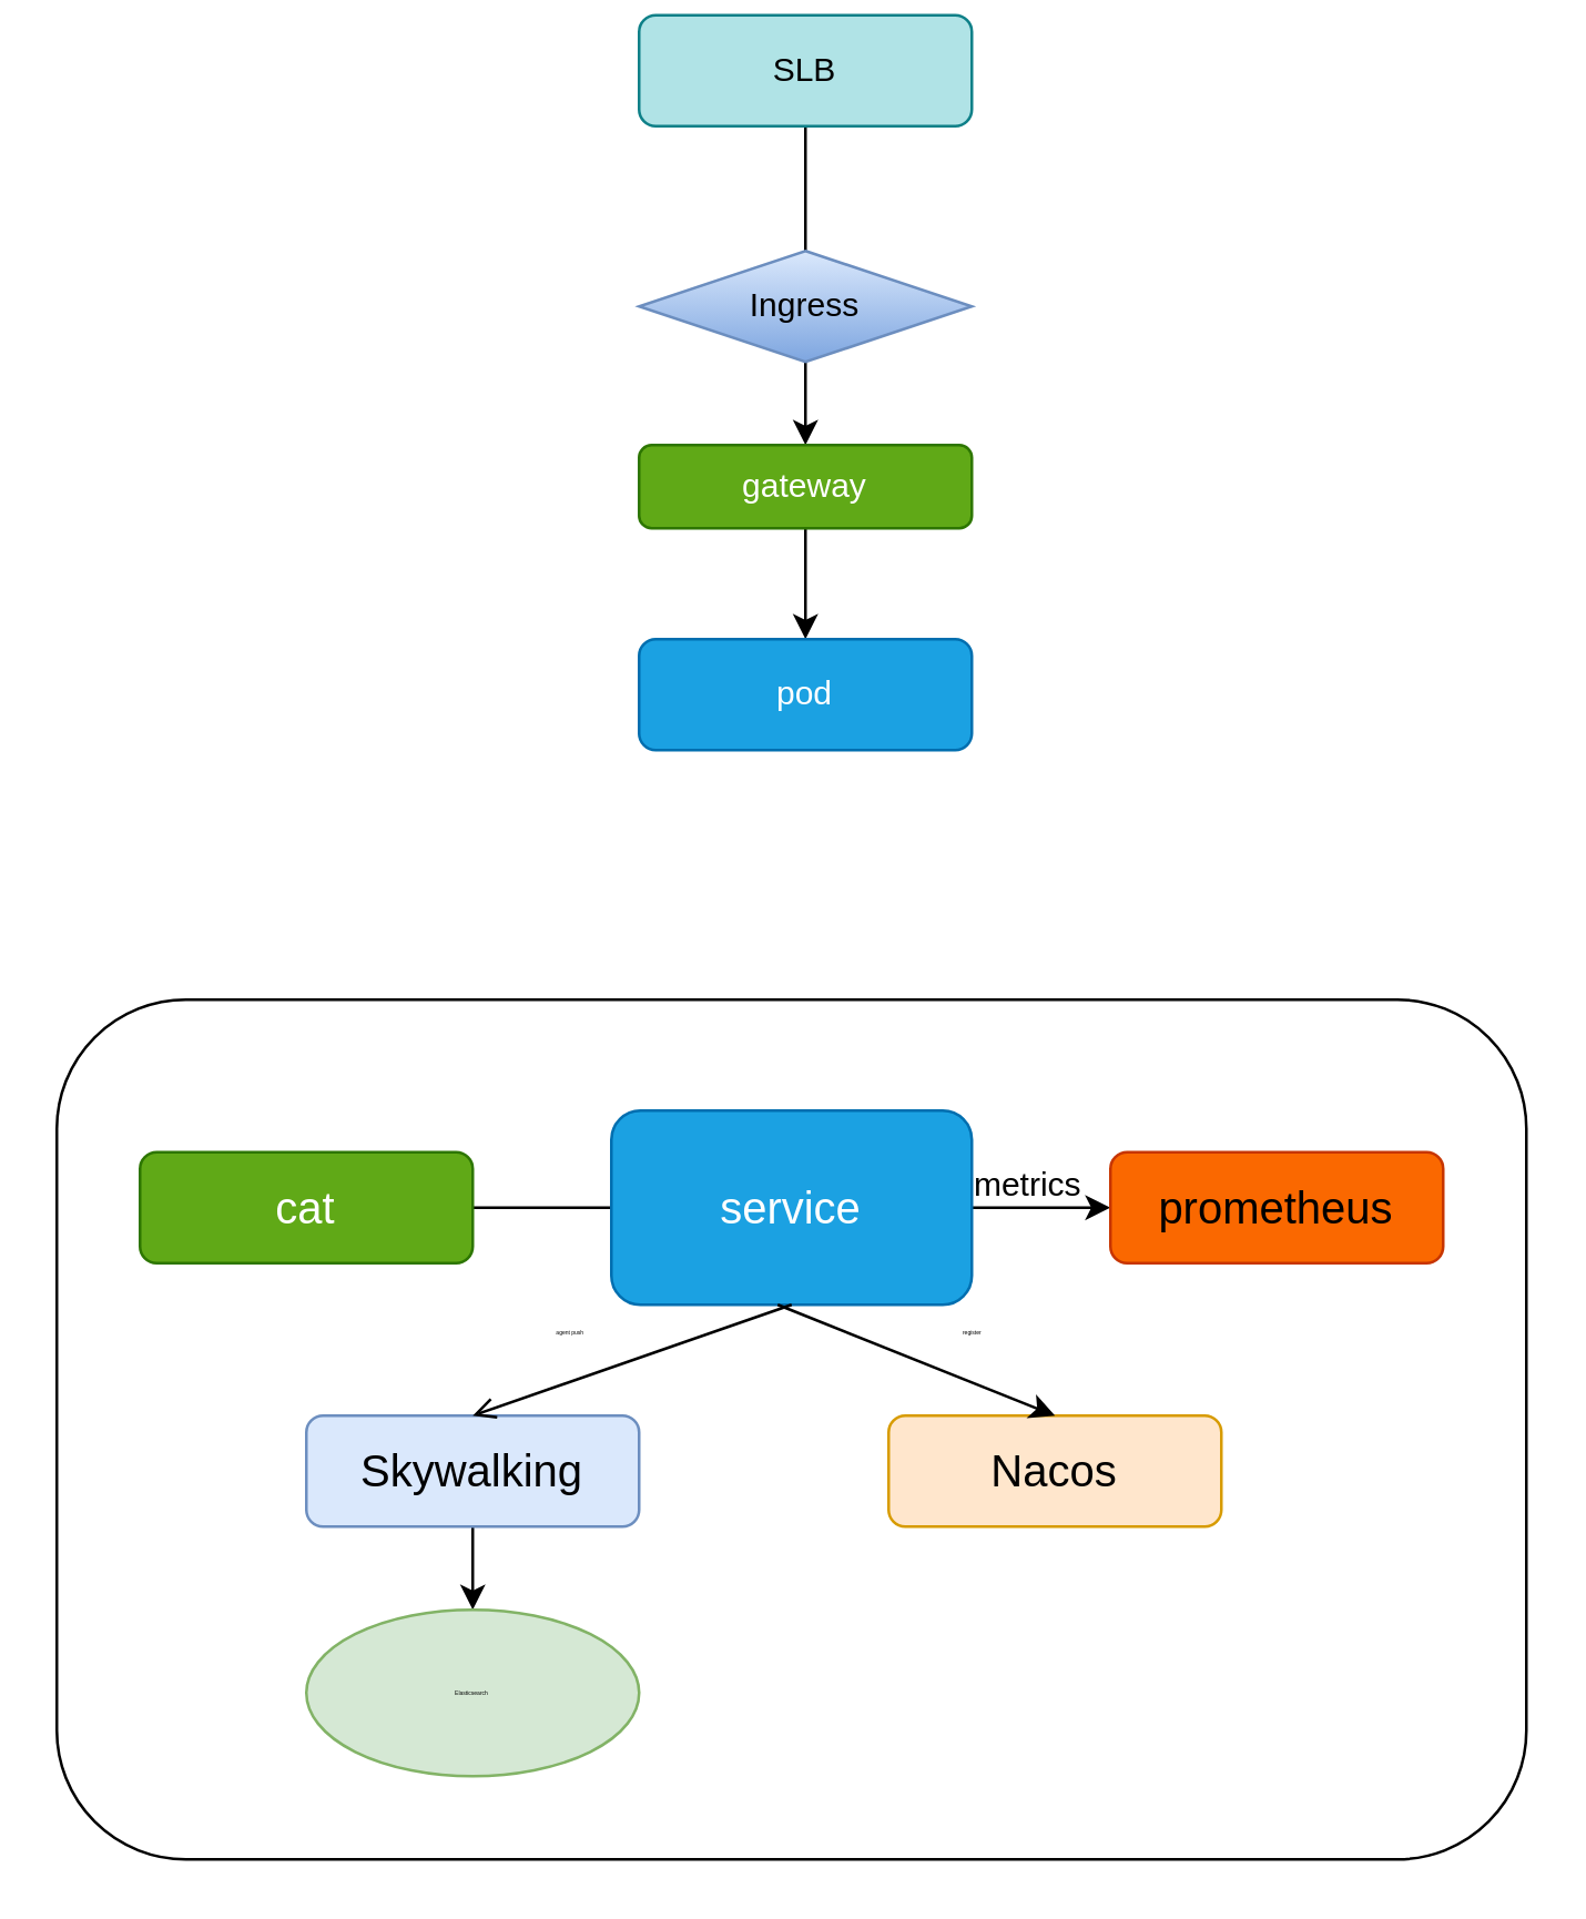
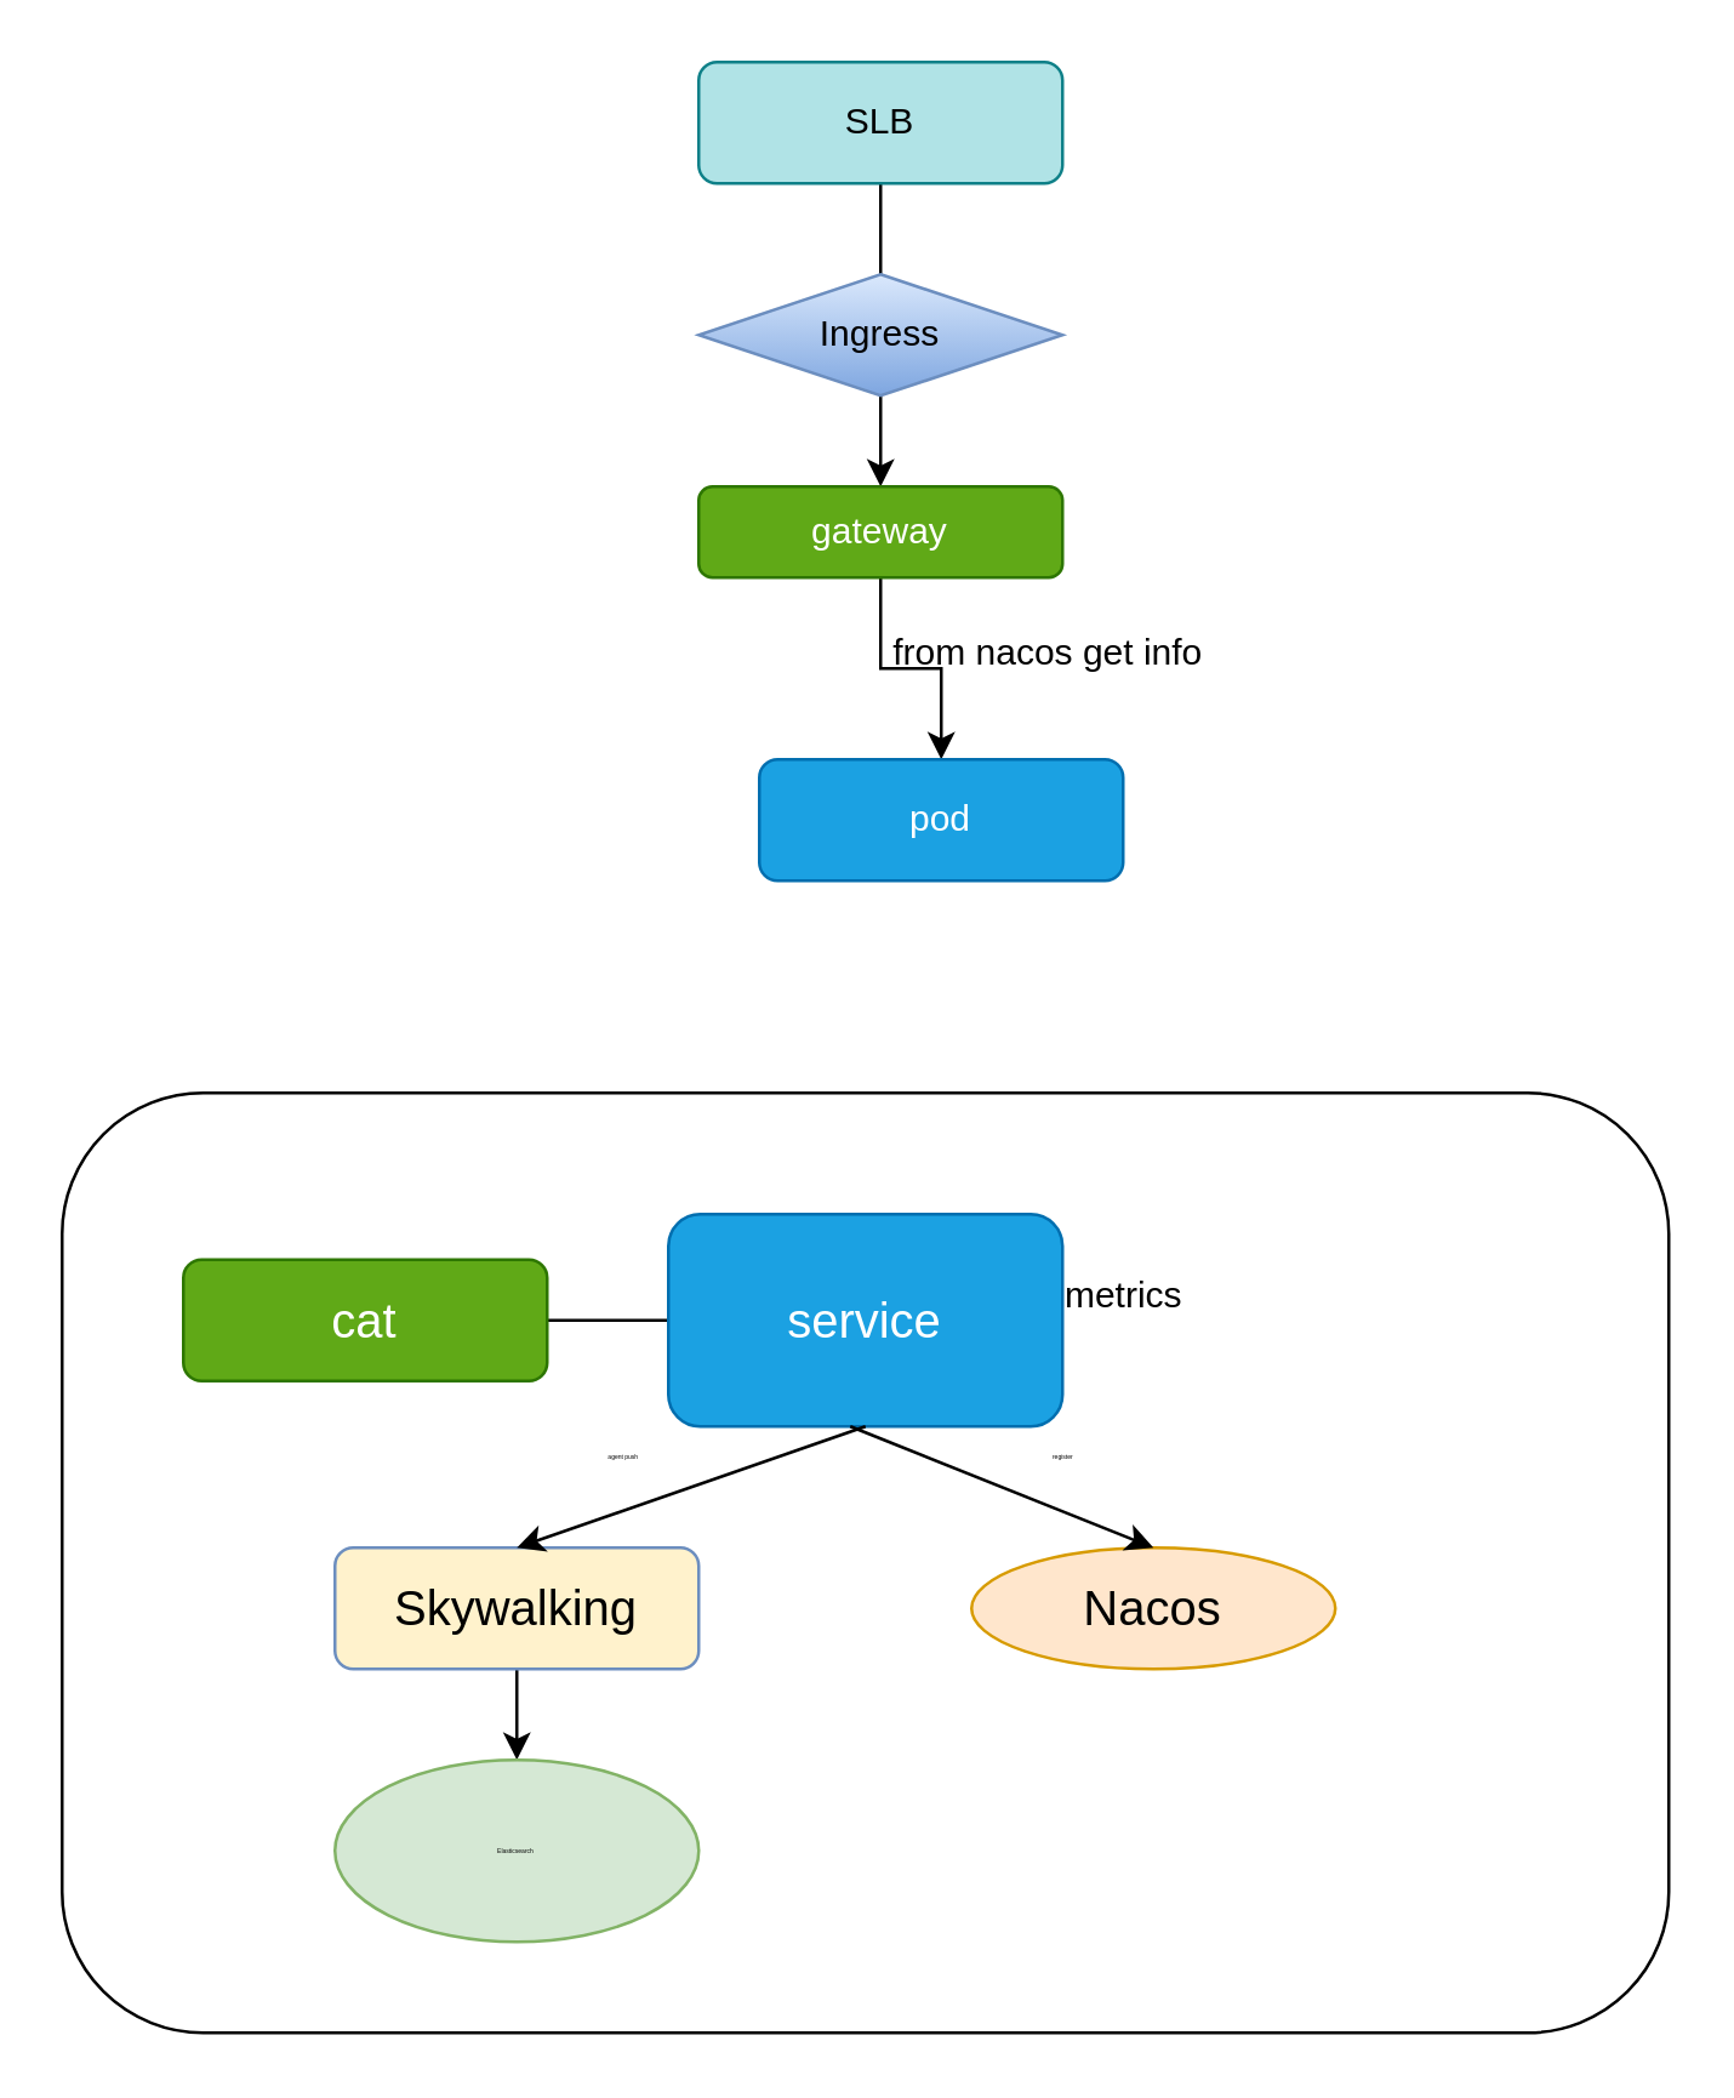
- <mxCell id="18" value="SLB" style="rounded=1;whiteSpace=wrap;html=1;fontSize=12;fillColor=#b0e3e6;strokeColor=#0e8088;" vertex="1" parent="1"><mxGeometry x="230" y="5" width="120" height="40" as="geometry" /></mxCell>
+ <mxCell id="18" value="SLB" style="rounded=1;whiteSpace=wrap;html=1;fontSize=12;fillColor=#b0e3e6;strokeColor=#0e8088;" vertex="1" parent="1"><mxGeometry x="230" y="20" width="120" height="40" as="geometry" /></mxCell>
+ <mxCell id="23" value="from nacos get info" style="text;html=1;align=center;verticalAlign=middle;resizable=0;points=[];autosize=1;strokeColor=none;fillColor=none;fontSize=12;" vertex="1" parent="1"><mxGeometry x="280" y="200" width="130" height="30" as="geometry" /></mxCell>
- <mxCell id="22" value="pod" style="rounded=1;whiteSpace=wrap;html=1;fontSize=12;fillColor=#1ba1e2;fontColor=#ffffff;strokeColor=#006EAF;" vertex="1" parent="1"><mxGeometry x="230" y="230" width="120" height="40" as="geometry" /></mxCell>
+ <mxCell id="22" value="pod" style="rounded=1;whiteSpace=wrap;html=1;fontSize=12;fillColor=#1ba1e2;fontColor=#ffffff;strokeColor=#006EAF;" vertex="1" parent="1"><mxGeometry x="250" y="250" width="120" height="40" as="geometry" /></mxCell>
- <mxCell id="13" value="&lt;font style=&quot;font-size: 16px;&quot;&gt;cat&lt;/font&gt;" style="rounded=1;whiteSpace=wrap;html=1;fillColor=#60a917;fontColor=#ffffff;strokeColor=#2D7600;" vertex="1" parent="1"><mxGeometry x="50" y="415" width="120" height="40" as="geometry" /></mxCell>
+ <mxCell id="13" value="&lt;font style=&quot;font-size: 16px;&quot;&gt;cat&lt;/font&gt;" style="rounded=1;whiteSpace=wrap;html=1;fillColor=#60a917;fontColor=#ffffff;strokeColor=#2D7600;" vertex="1" parent="1"><mxGeometry x="60" y="415" width="120" height="40" as="geometry" /></mxCell>
- <mxCell id="3" value="" style="edgeStyle=orthogonalEdgeStyle;rounded=0;orthogonalLoop=1;jettySize=auto;html=1;fontSize=2;" edge="1" parent="1" source="4" target="14"><mxGeometry relative="1" as="geometry" /></mxCell>
- <mxCell id="14" value="&lt;font style=&quot;font-size: 16px;&quot;&gt;prometheus&lt;/font&gt;" style="rounded=1;whiteSpace=wrap;html=1;fillColor=#fa6800;fontColor=#000000;strokeColor=#C73500;" vertex="1" parent="1"><mxGeometry x="400" y="415" width="120" height="40" as="geometry" /></mxCell>
- <mxCell id="8" value="" style="endArrow=open;html=1;rounded=0;fontSize=16;entryX=0.5;entryY=0;entryDx=0;entryDy=0;exitX=0.5;exitY=1;exitDx=0;exitDy=0;" edge="1" parent="1" source="4" target="6"><mxGeometry width="50" height="50" relative="1" as="geometry"><mxPoint x="270" y="490" as="sourcePoint" /><mxPoint x="320" y="440" as="targetPoint" /></mxGeometry></mxCell>
+ <mxCell id="8" value="" style="endArrow=classic;html=1;rounded=0;fontSize=16;entryX=0.5;entryY=0;entryDx=0;entryDy=0;exitX=0.5;exitY=1;exitDx=0;exitDy=0;" edge="1" parent="1" source="4" target="6"><mxGeometry width="50" height="50" relative="1" as="geometry"><mxPoint x="270" y="490" as="sourcePoint" /><mxPoint x="320" y="440" as="targetPoint" /></mxGeometry></mxCell>
- <mxCell id="6" value="&lt;font style=&quot;font-size: 16px;&quot;&gt;Skywalking&lt;/font&gt;" style="rounded=1;whiteSpace=wrap;html=1;fillColor=#dae8fc;strokeColor=#6c8ebf;" vertex="1" parent="1"><mxGeometry x="110" y="510" width="120" height="40" as="geometry" /></mxCell>
+ <mxCell id="6" value="&lt;font style=&quot;font-size: 16px;&quot;&gt;Skywalking&lt;/font&gt;" style="rounded=1;whiteSpace=wrap;html=1;fillColor=#fff2cc;strokeColor=#6c8ebf;" vertex="1" parent="1"><mxGeometry x="110" y="510" width="120" height="40" as="geometry" /></mxCell>
- <mxCell id="7" value="&lt;font style=&quot;font-size: 16px;&quot;&gt;Nacos&lt;/font&gt;" style="rounded=1;whiteSpace=wrap;html=1;fillColor=#ffe6cc;strokeColor=#d79b00;" vertex="1" parent="1"><mxGeometry x="320" y="510" width="120" height="40" as="geometry" /></mxCell>
+ <mxCell id="7" value="&lt;font style=&quot;font-size: 16px;&quot;&gt;Nacos&lt;/font&gt;" style="ellipse;whiteSpace=wrap;html=1;fillColor=#ffe6cc;strokeColor=#d79b00;" vertex="1" parent="1"><mxGeometry x="320" y="510" width="120" height="40" as="geometry" /></mxCell>
